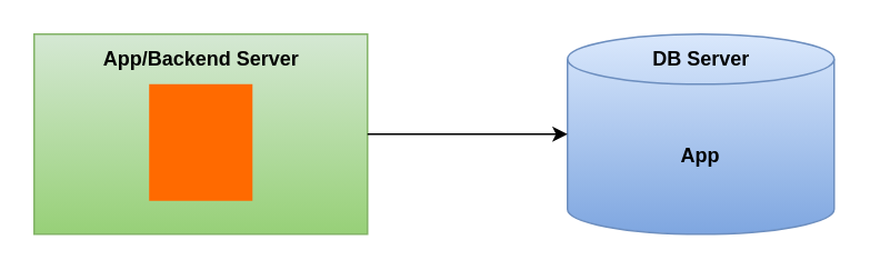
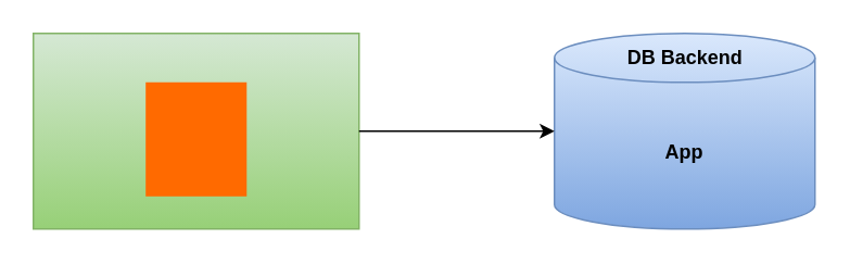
- <mxCell id="6" value="&lt;b&gt;App/Backend Server&lt;/b&gt;" style="text;html=1;align=center;verticalAlign=middle;resizable=0;points=[];autosize=1;strokeColor=none;fillColor=none;" vertex="1" parent="1"><mxGeometry x="50" y="20" width="140" height="30" as="geometry" /></mxCell>
- <mxCell id="5" value="&lt;b&gt;DB Server&lt;/b&gt;" style="text;html=1;align=center;verticalAlign=middle;resizable=0;points=[];autosize=1;strokeColor=none;fillColor=none;" vertex="1" parent="1"><mxGeometry x="380" y="20" width="80" height="30" as="geometry" /></mxCell>
+ <mxCell id="5" value="&lt;b&gt;DB Backend&lt;/b&gt;" style="text;html=1;align=center;verticalAlign=middle;resizable=0;points=[];autosize=1;strokeColor=none;fillColor=none;" vertex="1" parent="1"><mxGeometry x="380" y="20" width="80" height="30" as="geometry" /></mxCell>
